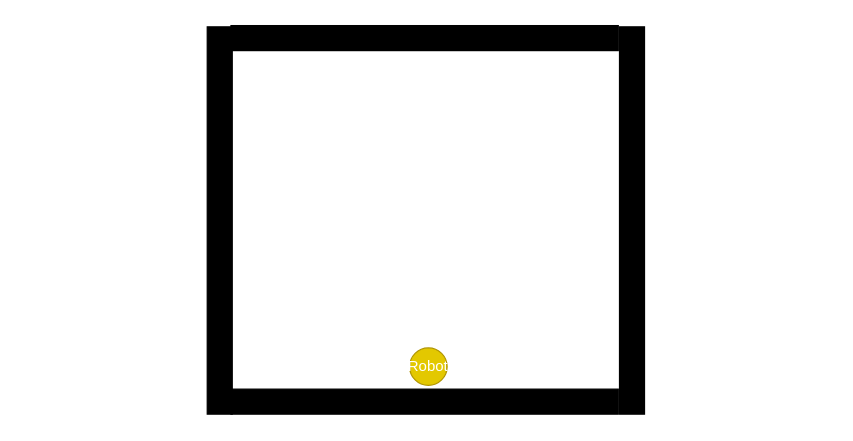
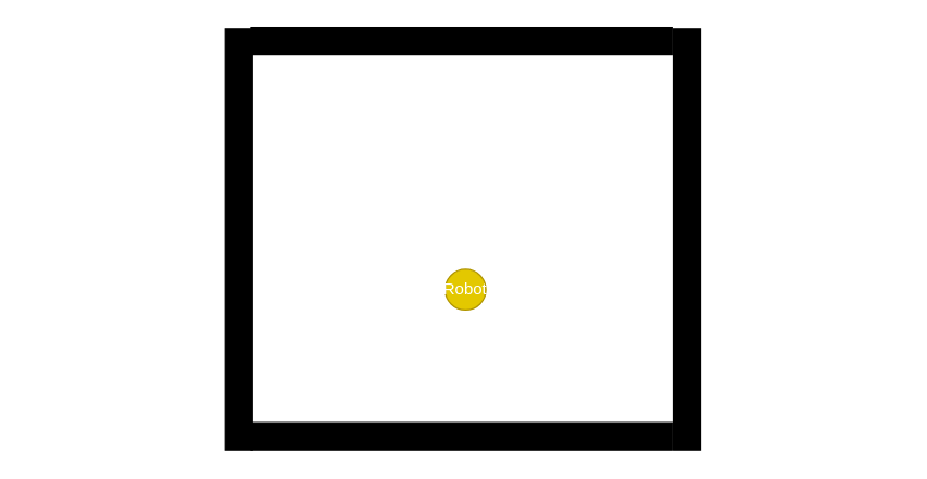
- <mxCell id="5" value="Robot" style="ellipse;whiteSpace=wrap;html=1;aspect=fixed;fillColor=#e3c800;strokeColor=#B09500;fontColor=#ffffff;" parent="1" vertex="1"><mxGeometry x="327" y="278" width="30" height="30" as="geometry" /></mxCell>
+ <mxCell id="5" value="Robot" style="ellipse;whiteSpace=wrap;html=1;aspect=fixed;fillColor=#e3c800;strokeColor=#B09500;fontColor=#ffffff;" parent="1" vertex="1"><mxGeometry x="327" y="198" width="30" height="30" as="geometry" /></mxCell>
